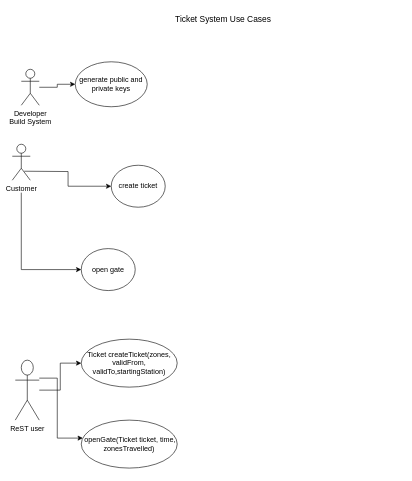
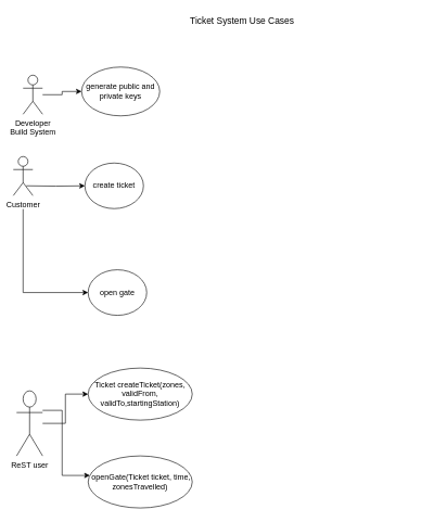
- <mxCell id="24" value="create ticket" style="ellipse;whiteSpace=wrap;html=1;" parent="1" vertex="1"><mxGeometry x="185" y="275" width="90" height="70" as="geometry" /></mxCell>
+ <mxCell id="24" value="create ticket" style="ellipse;whiteSpace=wrap;html=1;" parent="1" vertex="1"><mxGeometry x="130" y="250" width="90" height="70" as="geometry" /></mxCell>
